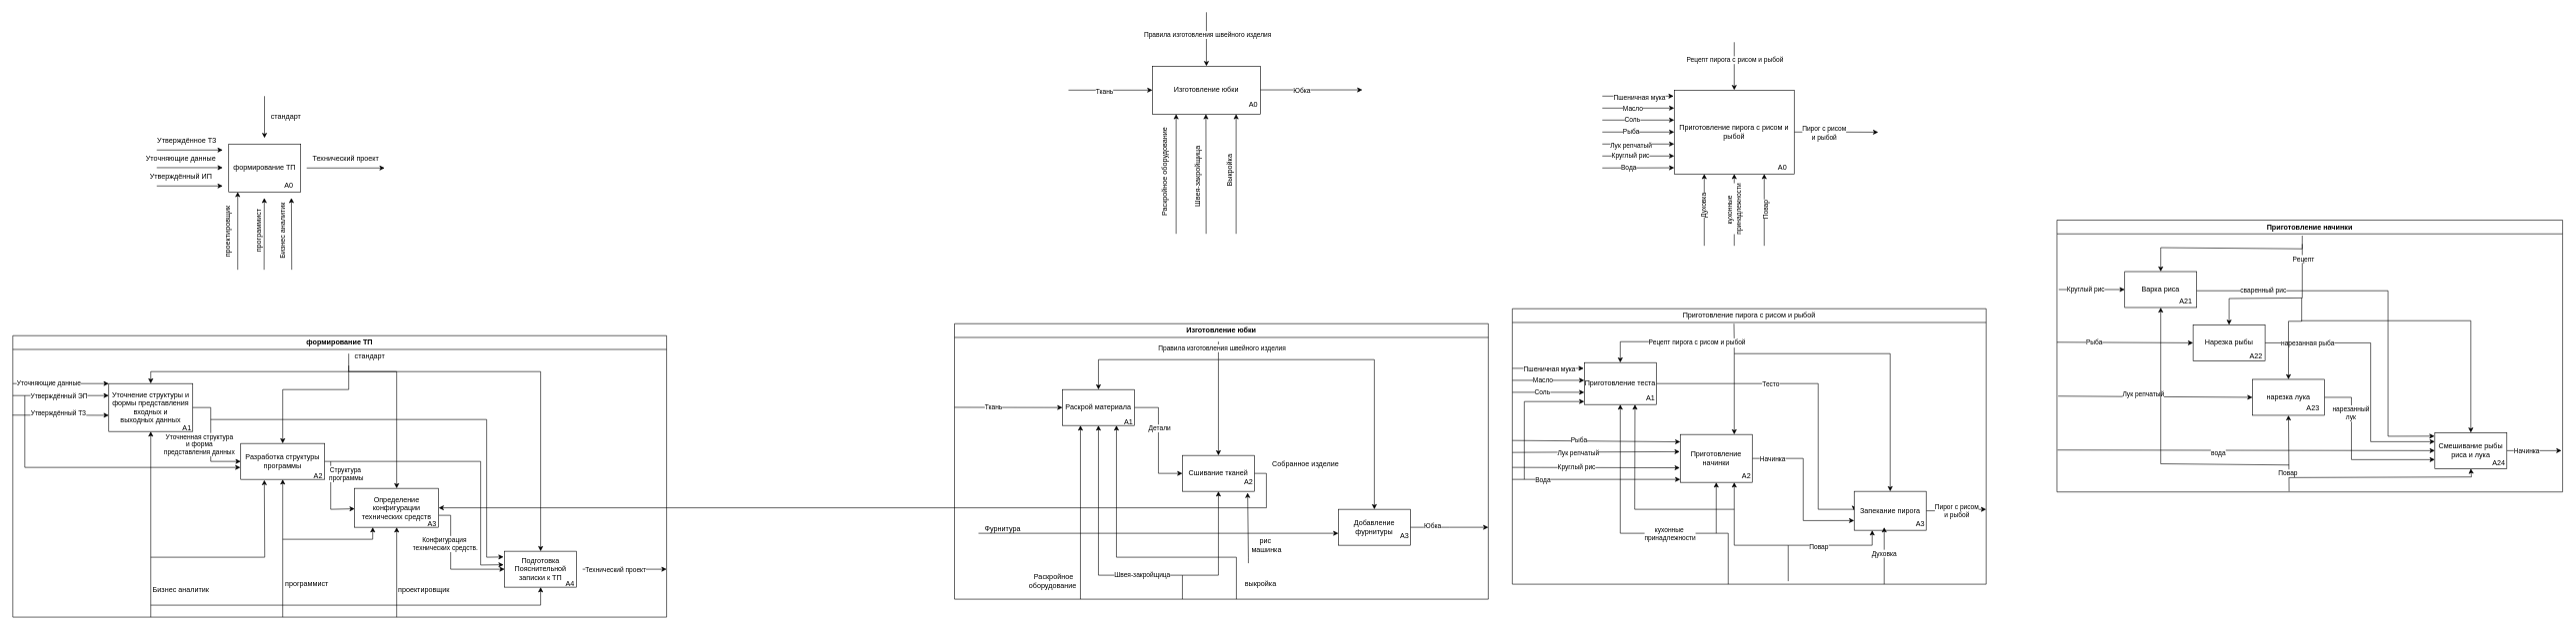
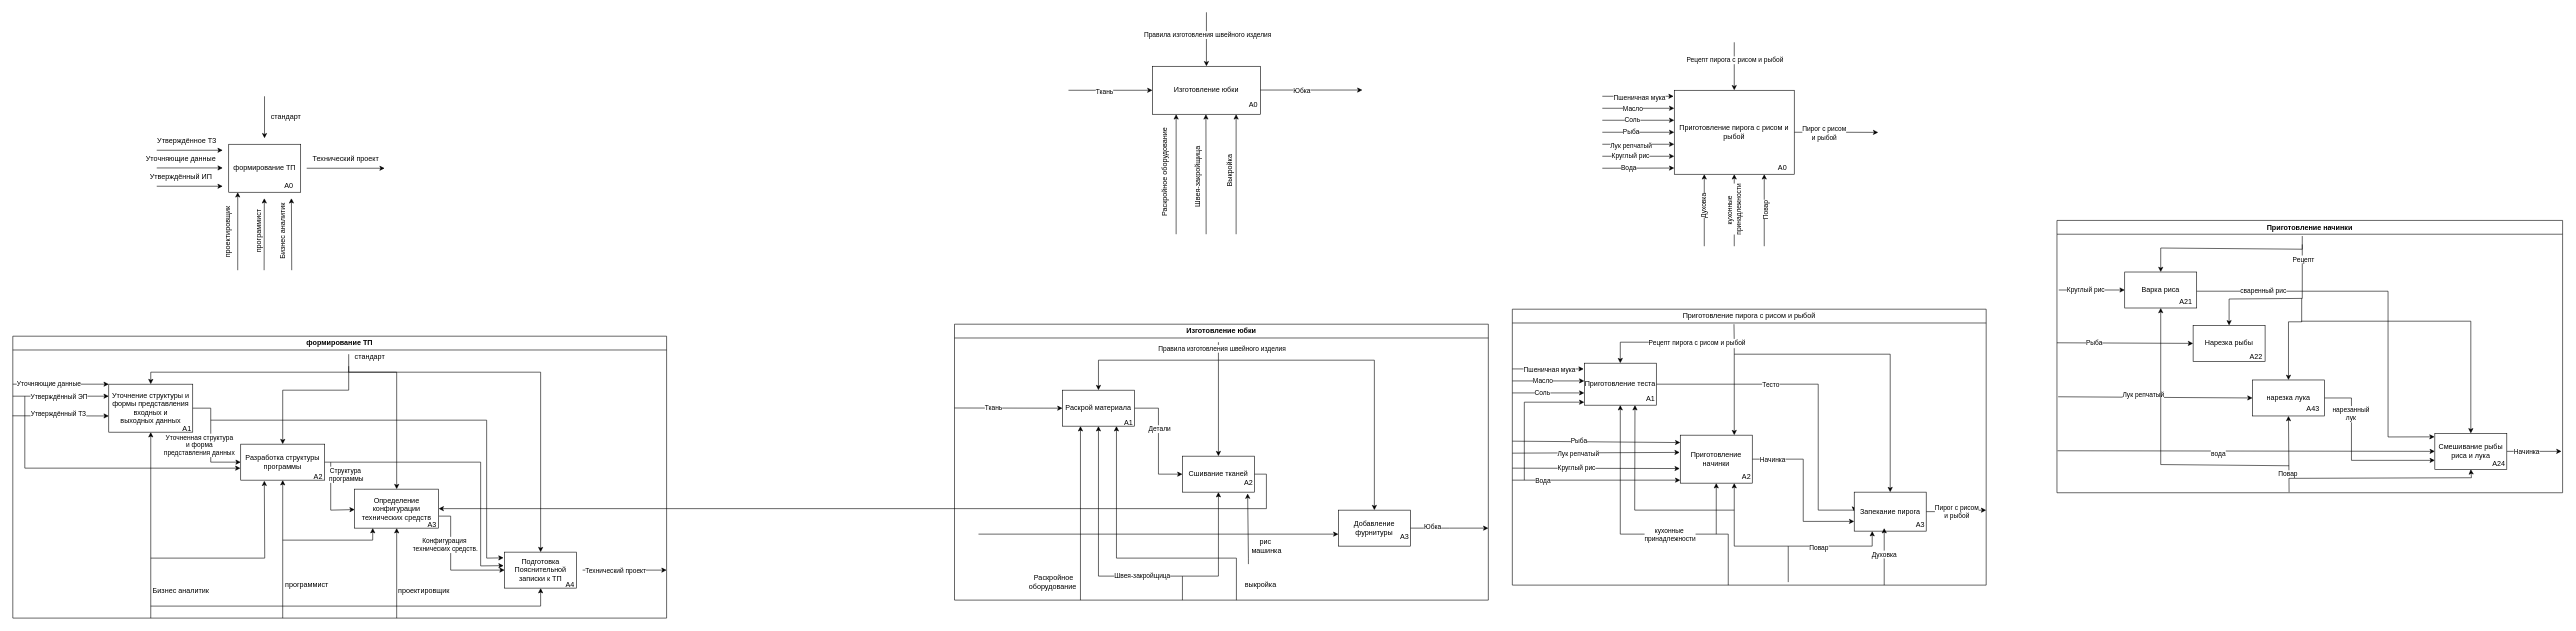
- <mxCell id="173" style="edgeStyle=orthogonalEdgeStyle;rounded=0;orthogonalLoop=1;jettySize=auto;html=1;entryX=0;entryY=0.25;entryDx=0;entryDy=0;" edge="1" parent="171" source="175" target="187"><mxGeometry relative="1" as="geometry"><Array as="points"><mxPoint x="523" y="205" /><mxPoint x="523" y="370" /></Array></mxGeometry></mxCell>
- <mxCell id="174" value="нарезанная рыба" style="edgeLabel;html=1;align=center;verticalAlign=middle;resizable=0;points=[];" vertex="1" connectable="0" parent="173"><mxGeometry x="-0.688" relative="1" as="geometry"><mxPoint as="offset" /></mxGeometry></mxCell>
- <mxCell id="199" value="A23" style="text;html=1;align=center;verticalAlign=middle;whiteSpace=wrap;rounded=0;" vertex="1" parent="171"><mxGeometry x="397" y="300" width="60" height="30" as="geometry" /></mxCell>
+ <mxCell id="199" value="A43" style="text;html=1;align=center;verticalAlign=middle;whiteSpace=wrap;rounded=0;" vertex="1" parent="171"><mxGeometry x="397" y="300" width="60" height="30" as="geometry" /></mxCell>
- <mxCell id="96" value="Собранное изделие" style="text;html=1;align=center;verticalAlign=middle;resizable=0;points=[];autosize=1;strokeColor=none;fillColor=none;" parent="72" vertex="1"><mxGeometry x="520" y="220" width="130" height="30" as="geometry" /></mxCell>
- <mxCell id="101" value="Фурнитура" style="text;html=1;align=center;verticalAlign=middle;resizable=0;points=[];autosize=1;strokeColor=none;fillColor=none;" parent="1" vertex="1"><mxGeometry x="1630" y="868" width="80" height="30" as="geometry" /></mxCell>
